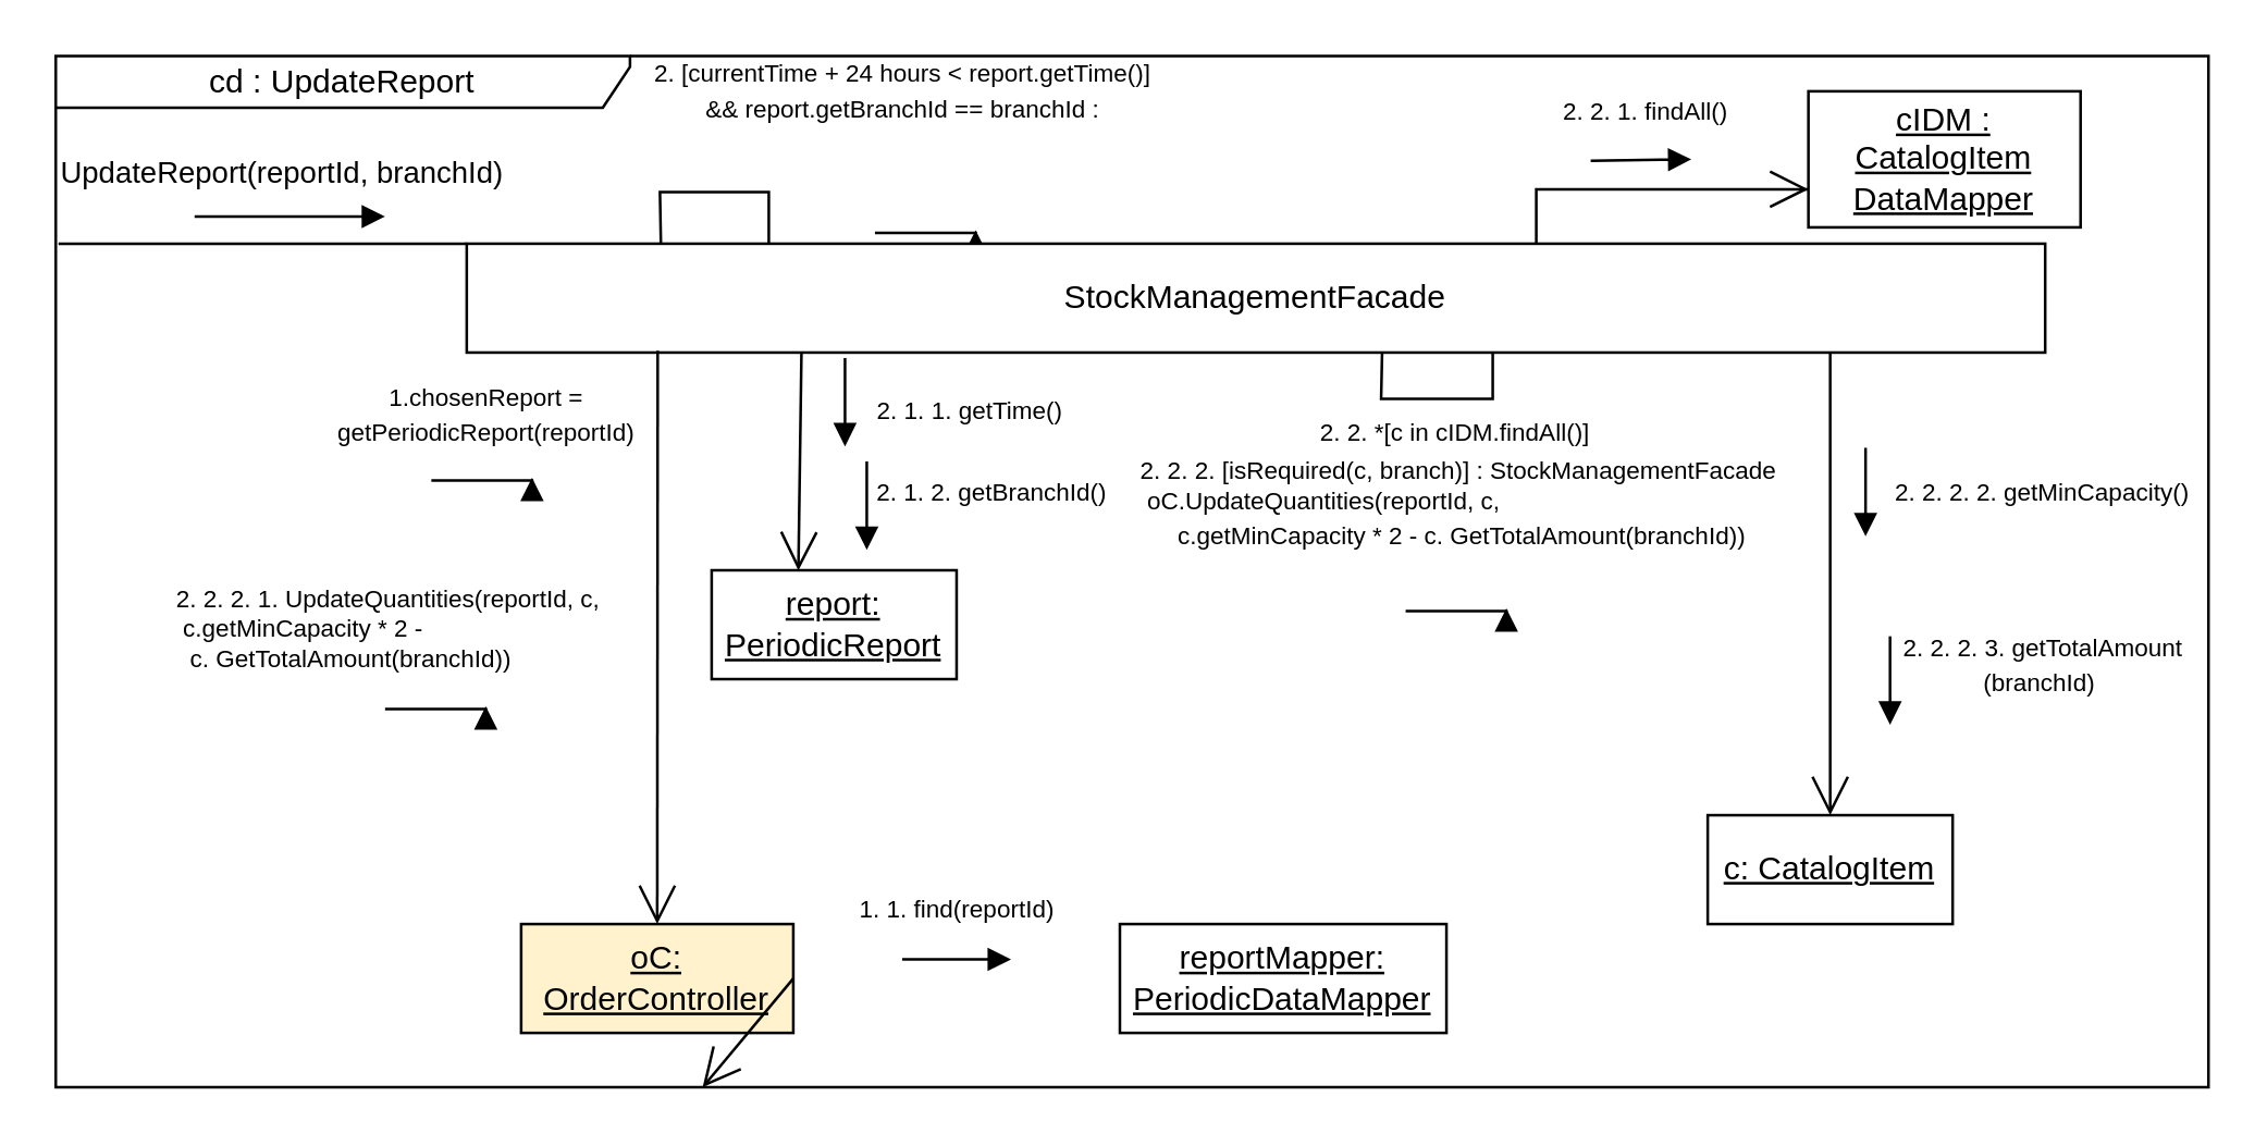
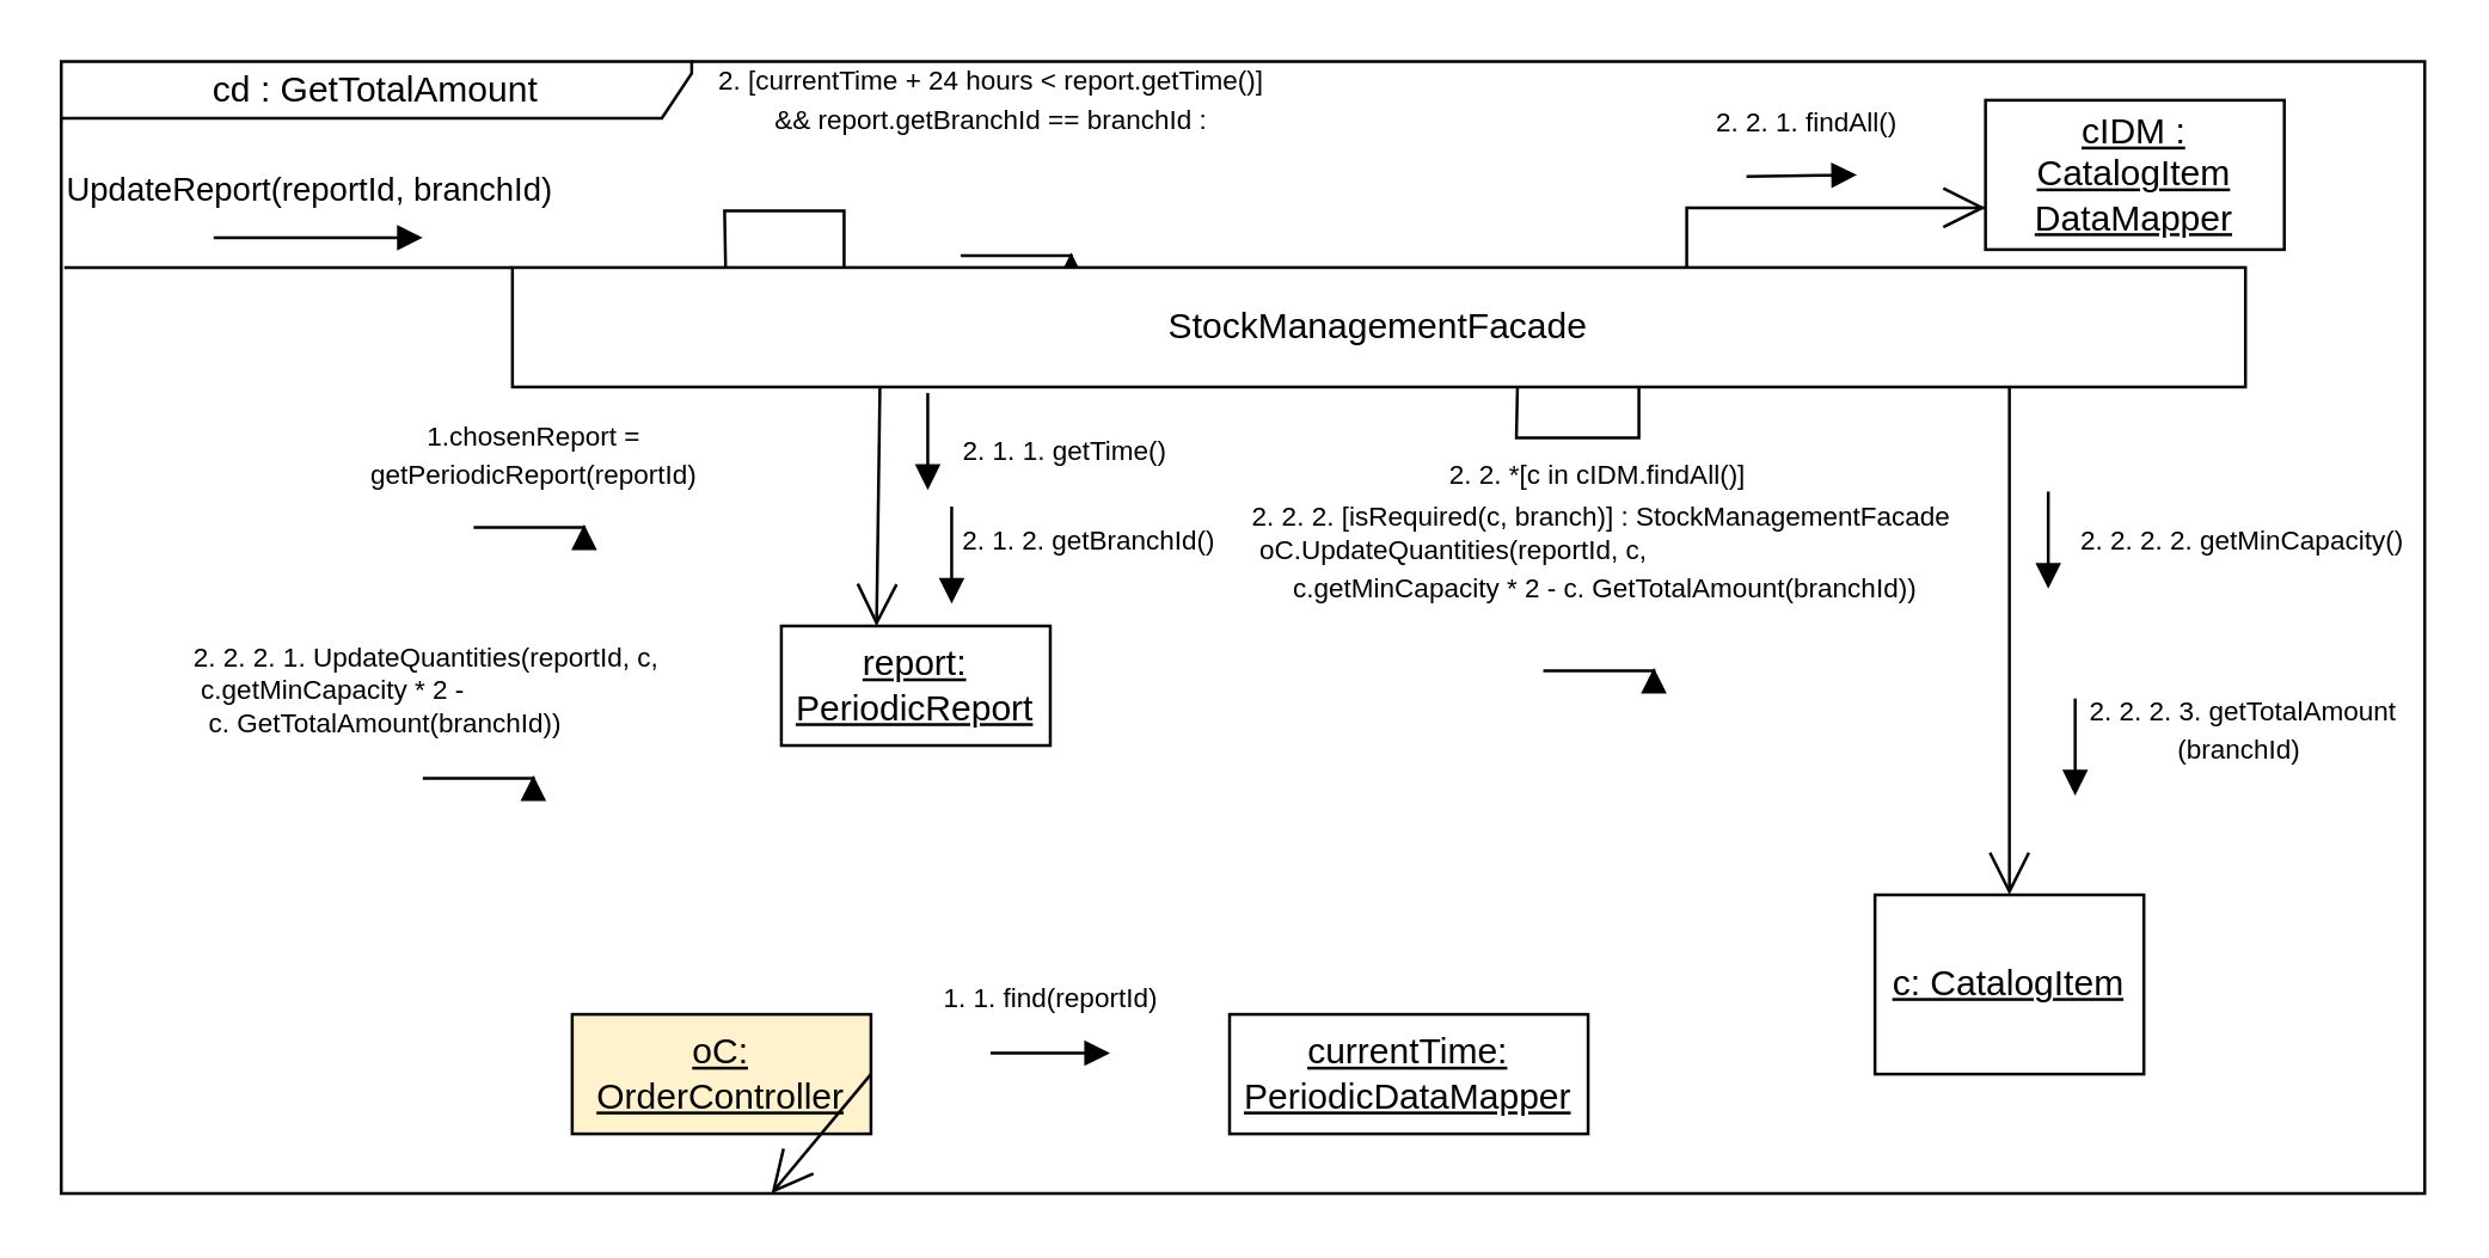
- <mxCell id="3" value="cd : UpdateReport" style="shape=umlFrame;whiteSpace=wrap;html=1;pointerEvents=0;width=211;height=19;" vertex="1" parent="1"><mxGeometry x="20" y="20" width="791" height="379" as="geometry" /></mxCell>
+ <mxCell id="3" value="cd : GetTotalAmount" style="shape=umlFrame;whiteSpace=wrap;html=1;pointerEvents=0;width=211;height=19;" vertex="1" parent="1"><mxGeometry x="20" y="20" width="791" height="379" as="geometry" /></mxCell>
- <mxCell id="12" value="" style="endArrow=open;endFill=1;endSize=12;html=1;rounded=0;exitX=0.121;exitY=0.983;exitDx=0;exitDy=0;exitPerimeter=0;entryX=0.5;entryY=0;entryDx=0;entryDy=0;" edge="1" parent="1" source="5" target="11"><mxGeometry width="160" relative="1" as="geometry"><mxPoint x="232" y="129" as="sourcePoint" /><mxPoint x="232.13" y="229" as="targetPoint" /></mxGeometry></mxCell>
- <mxCell id="24" value="&lt;u&gt;c: CatalogItem&lt;/u&gt;" style="html=1;whiteSpace=wrap;" vertex="1" parent="1"><mxGeometry x="627" y="299" width="90" height="40" as="geometry" /></mxCell>
+ <mxCell id="24" value="&lt;u&gt;c: CatalogItem&lt;/u&gt;" style="html=1;whiteSpace=wrap;" vertex="1" parent="1"><mxGeometry x="627" y="299" width="90" height="60" as="geometry" /></mxCell>
- <mxCell id="13" value="&lt;u&gt;reportMapper: PeriodicDataMapper&lt;/u&gt;" style="html=1;whiteSpace=wrap;" vertex="1" parent="1"><mxGeometry x="411" y="339" width="120" height="40" as="geometry" /></mxCell>
+ <mxCell id="13" value="&lt;u&gt;currentTime: PeriodicDataMapper&lt;/u&gt;" style="html=1;whiteSpace=wrap;" vertex="1" parent="1"><mxGeometry x="411" y="339" width="120" height="40" as="geometry" /></mxCell>
